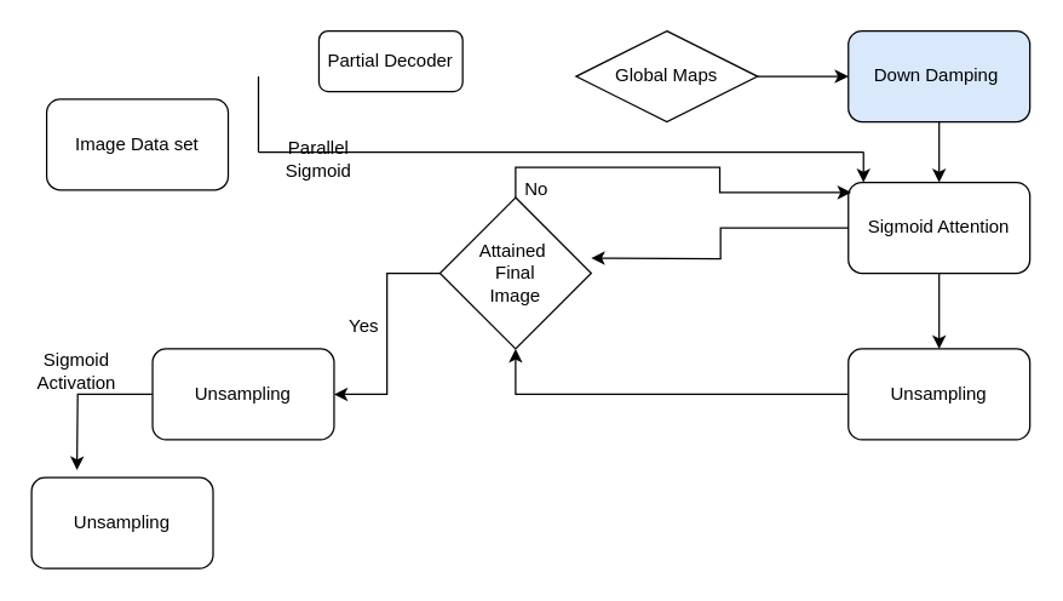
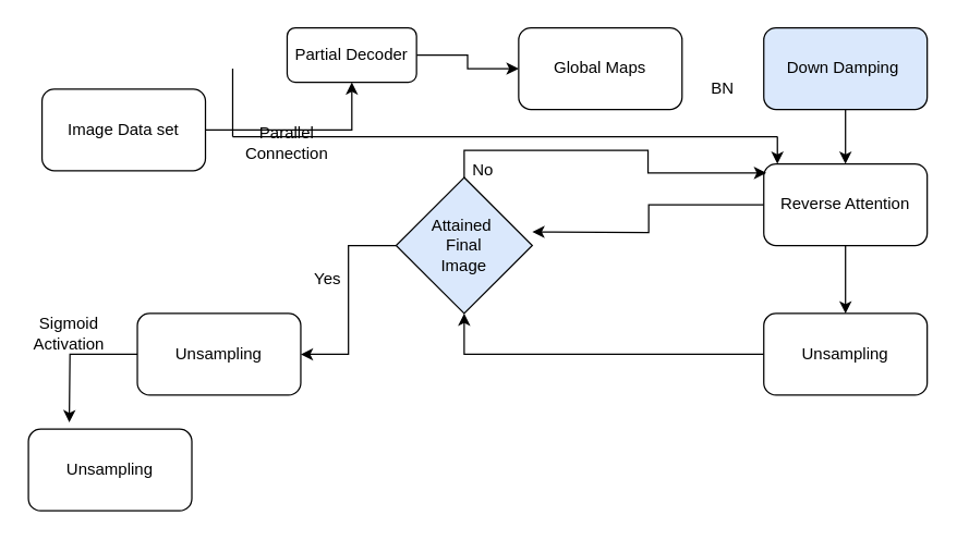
+ <mxCell id="4" value="" style="edgeStyle=orthogonalEdgeStyle;rounded=0;orthogonalLoop=1;jettySize=auto;html=1;" parent="1" source="5" target="7" edge="1"><mxGeometry relative="1" as="geometry" /></mxCell>
- <mxCell id="7" value="Global Maps" style="rhombus;whiteSpace=wrap;html=1;" parent="1" vertex="1"><mxGeometry x="380" y="20" width="120" height="60" as="geometry" /></mxCell>
+ <mxCell id="7" value="Global Maps" style="rounded=1;whiteSpace=wrap;html=1;" parent="1" vertex="1"><mxGeometry x="380" y="20" width="120" height="60" as="geometry" /></mxCell>
- <mxCell id="6" value="" style="edgeStyle=orthogonalEdgeStyle;rounded=0;orthogonalLoop=1;jettySize=auto;html=1;" parent="1" source="7" target="9" edge="1"><mxGeometry relative="1" as="geometry" /></mxCell>
+ <mxCell id="24" value="BN" style="text;html=1;strokeColor=none;fillColor=none;align=center;verticalAlign=middle;whiteSpace=wrap;rounded=0;" parent="1" vertex="1"><mxGeometry x="500" y="50" width="60" height="30" as="geometry" /></mxCell>
+ <mxCell id="2" value="" style="edgeStyle=orthogonalEdgeStyle;rounded=0;orthogonalLoop=1;jettySize=auto;html=1;" parent="1" source="3" target="5" edge="1"><mxGeometry relative="1" as="geometry" /></mxCell>
- <mxCell id="23" value="Parallel Sigmoid" style="text;html=1;strokeColor=none;fillColor=none;align=center;verticalAlign=middle;whiteSpace=wrap;rounded=0;" parent="1" vertex="1"><mxGeometry x="180" y="90" width="60" height="30" as="geometry" /></mxCell>
+ <mxCell id="23" value="Parallel Connection" style="text;html=1;strokeColor=none;fillColor=none;align=center;verticalAlign=middle;whiteSpace=wrap;rounded=0;" parent="1" vertex="1"><mxGeometry x="180" y="90" width="60" height="30" as="geometry" /></mxCell>
- <mxCell id="12" value="Sigmoid Attention" style="rounded=1;whiteSpace=wrap;html=1;" parent="1" vertex="1"><mxGeometry x="560" y="120" width="120" height="60" as="geometry" /></mxCell>
+ <mxCell id="12" value="Reverse Attention" style="rounded=1;whiteSpace=wrap;html=1;" parent="1" vertex="1"><mxGeometry x="560" y="120" width="120" height="60" as="geometry" /></mxCell>
- <mxCell id="19" value="Attained&amp;nbsp;&lt;br&gt;Final&lt;br&gt;Image" style="rhombus;whiteSpace=wrap;html=1;" parent="1" vertex="1"><mxGeometry x="290" y="130" width="100" height="100" as="geometry" /></mxCell>
+ <mxCell id="19" value="Attained&amp;nbsp;&lt;br&gt;Final&lt;br&gt;Image" style="rhombus;whiteSpace=wrap;html=1;fillColor=#dae8fc;" parent="1" vertex="1"><mxGeometry x="290" y="130" width="100" height="100" as="geometry" /></mxCell>
- <mxCell id="22" value="Yes" style="text;html=1;strokeColor=none;fillColor=none;align=center;verticalAlign=middle;whiteSpace=wrap;rounded=0;" parent="1" vertex="1"><mxGeometry x="210" y="200" width="60" height="30" as="geometry" /></mxCell>
+ <mxCell id="22" value="Yes" style="text;html=1;strokeColor=none;fillColor=none;align=center;verticalAlign=middle;whiteSpace=wrap;rounded=0;" parent="1" vertex="1"><mxGeometry x="210" y="190" width="60" height="30" as="geometry" /></mxCell>
